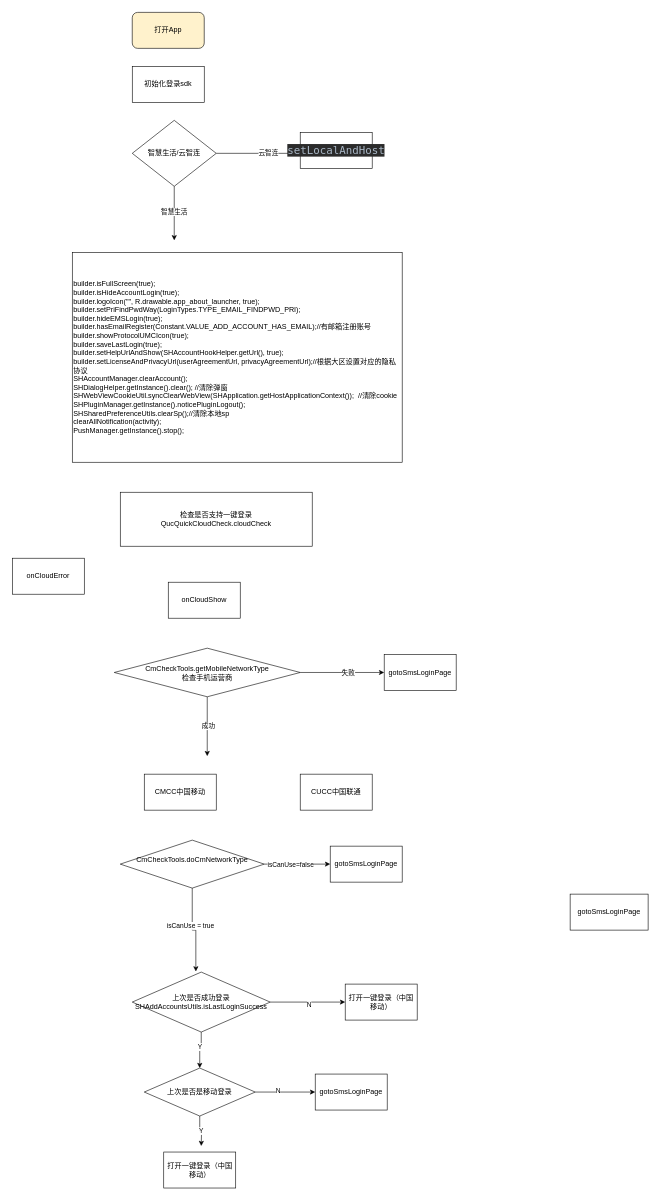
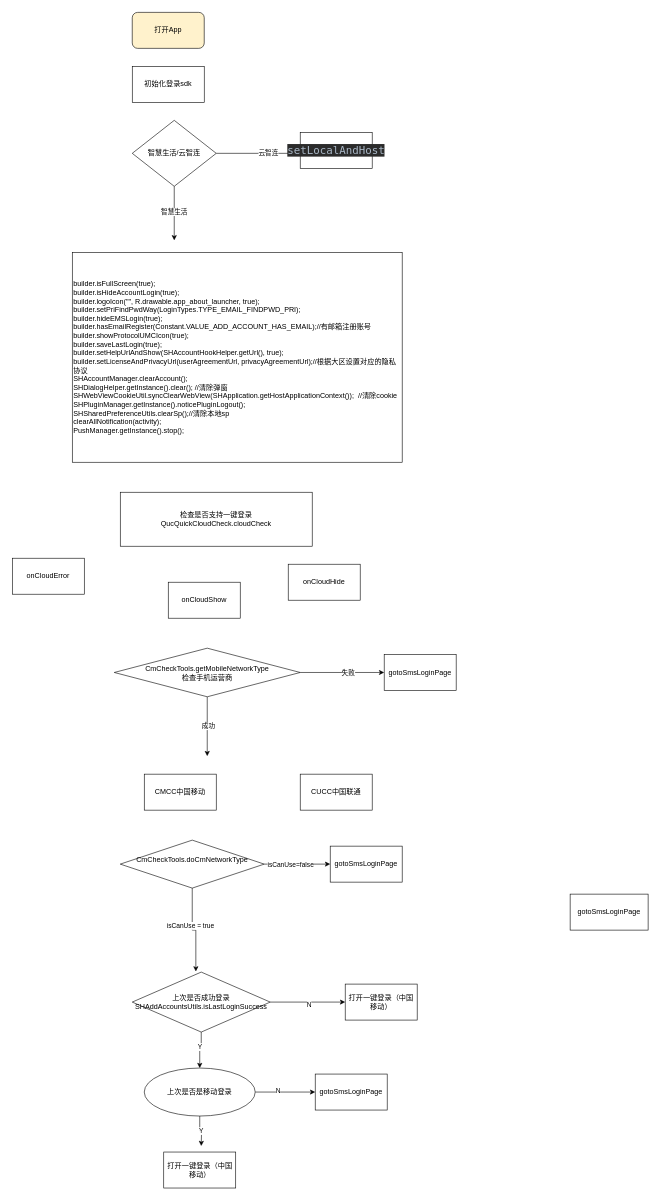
+ <mxCell id="12" value="onCloudHide" style="whiteSpace=wrap;html=1;" vertex="1" parent="1"><mxGeometry x="480" y="940" width="120" height="60" as="geometry" /></mxCell>
- <mxCell id="31" value="上次是否是移动登录" style="rhombus;whiteSpace=wrap;html=1;" vertex="1" parent="1"><mxGeometry x="240" y="1780" width="185" height="80" as="geometry" /></mxCell>
+ <mxCell id="31" value="上次是否是移动登录" style="ellipse;whiteSpace=wrap;html=1;" vertex="1" parent="1"><mxGeometry x="240" y="1780" width="185" height="80" as="geometry" /></mxCell>
